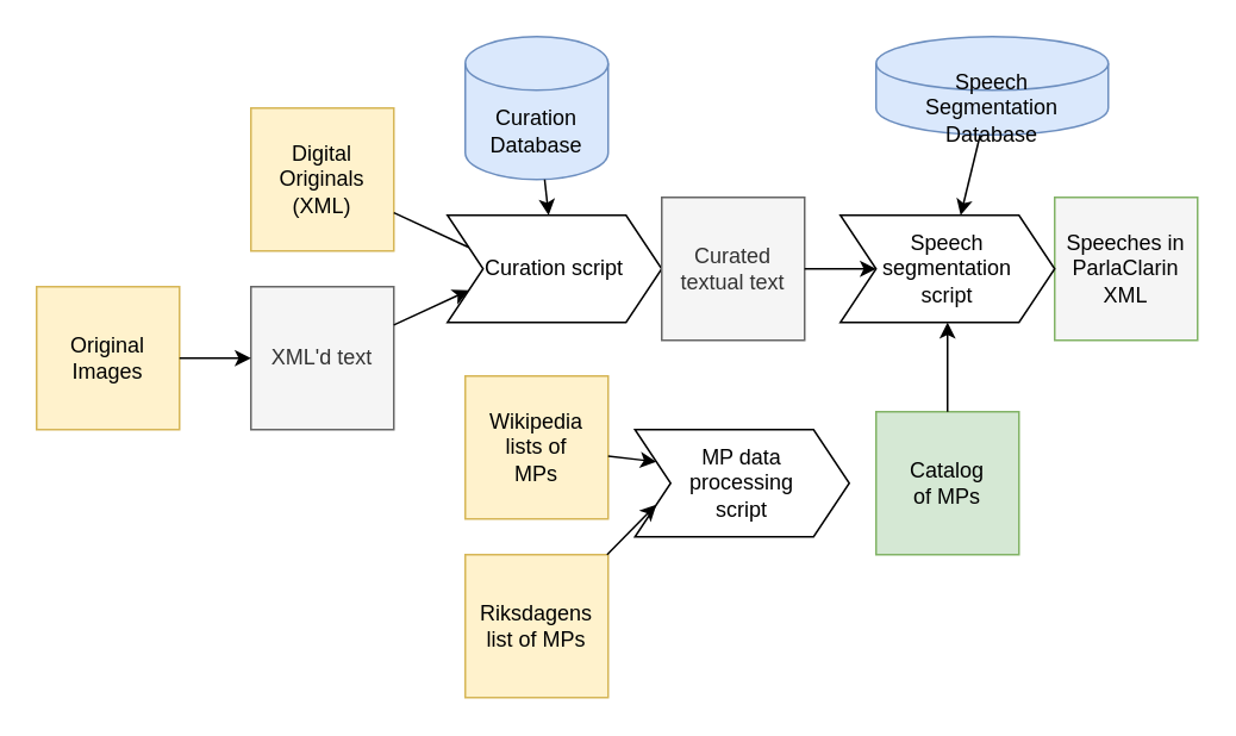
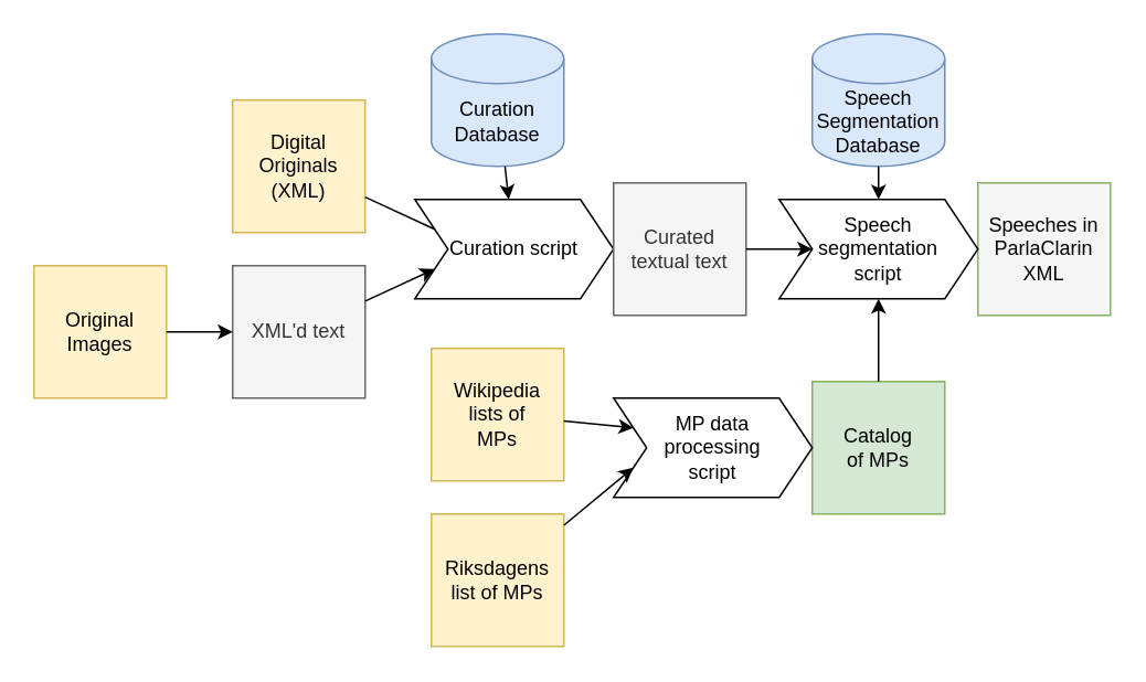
- <mxCell id="8" value="&lt;div&gt;Speech&lt;br&gt;&lt;/div&gt;&lt;div&gt;Segmentation&lt;br&gt;&lt;/div&gt;&lt;div&gt;Database&lt;br&gt;&lt;/div&gt;" style="shape=cylinder3;whiteSpace=wrap;html=1;boundedLbl=1;backgroundOutline=1;size=15;fillColor=#dae8fc;strokeColor=#6c8ebf;" parent="1" vertex="1"><mxGeometry x="490" y="20" width="130" height="55" as="geometry" /></mxCell>
+ <mxCell id="8" value="&lt;div&gt;Speech&lt;br&gt;&lt;/div&gt;&lt;div&gt;Segmentation&lt;br&gt;&lt;/div&gt;&lt;div&gt;Database&lt;br&gt;&lt;/div&gt;" style="shape=cylinder3;whiteSpace=wrap;html=1;boundedLbl=1;backgroundOutline=1;size=15;fillColor=#dae8fc;strokeColor=#6c8ebf;" parent="1" vertex="1"><mxGeometry x="490" y="20" width="80" height="80" as="geometry" /></mxCell>
- <mxCell id="19" value="&lt;div&gt;MP data&lt;/div&gt;&lt;div&gt;processing&lt;/div&gt;&lt;div&gt;script&lt;br&gt;&lt;/div&gt;" style="shape=step;perimeter=stepPerimeter;whiteSpace=wrap;html=1;fixedSize=1;" parent="1" vertex="1"><mxGeometry x="355" y="240" width="120" height="60" as="geometry" /></mxCell>
+ <mxCell id="19" value="&lt;div&gt;MP data&lt;/div&gt;&lt;div&gt;processing&lt;/div&gt;&lt;div&gt;script&lt;br&gt;&lt;/div&gt;" style="shape=step;perimeter=stepPerimeter;whiteSpace=wrap;html=1;fixedSize=1;" parent="1" vertex="1"><mxGeometry x="370" y="240" width="120" height="60" as="geometry" /></mxCell>
